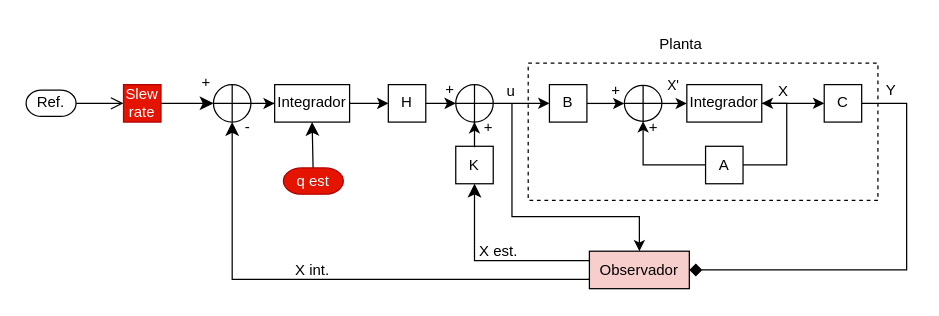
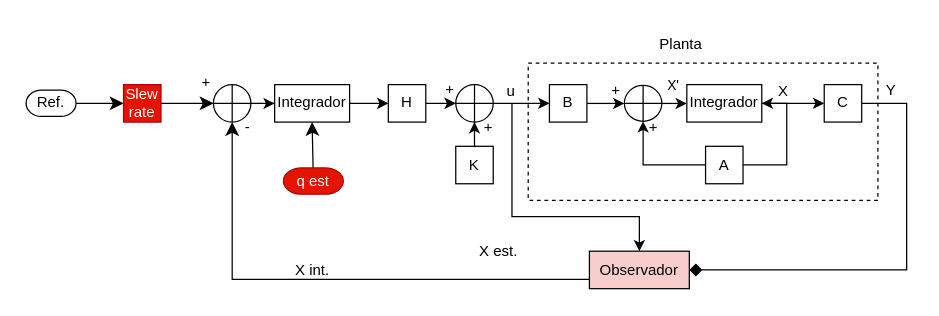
- <mxCell id="28" style="edgeStyle=none;curved=1;rounded=0;orthogonalLoop=1;jettySize=auto;html=1;entryX=0;entryY=0.5;entryDx=0;entryDy=0;fontSize=12;startSize=8;endSize=8;endArrow=open;" edge="1" parent="1" source="29" target="42"><mxGeometry relative="1" as="geometry" /></mxCell>
+ <mxCell id="28" style="edgeStyle=none;curved=1;rounded=0;orthogonalLoop=1;jettySize=auto;html=1;entryX=0;entryY=0.5;entryDx=0;entryDy=0;fontSize=12;startSize=8;endSize=8;" edge="1" parent="1" source="29" target="42"><mxGeometry relative="1" as="geometry" /></mxCell>
- <mxCell id="43" style="edgeStyle=orthogonalEdgeStyle;rounded=0;orthogonalLoop=1;jettySize=auto;html=1;fontSize=12;startSize=8;endSize=8;entryX=0.5;entryY=1;entryDx=0;entryDy=0;exitX=0;exitY=0.25;exitDx=0;exitDy=0;" edge="1" parent="1" source="24" target="22"><mxGeometry relative="1" as="geometry"><mxPoint x="446" y="209.951" as="sourcePoint" /><mxPoint x="387" y="160" as="targetPoint" /></mxGeometry></mxCell>
